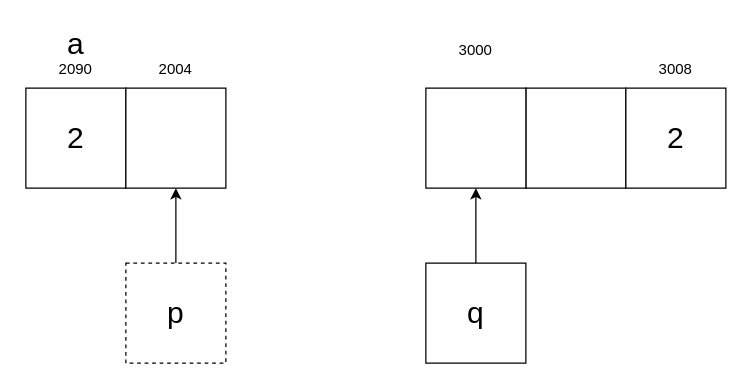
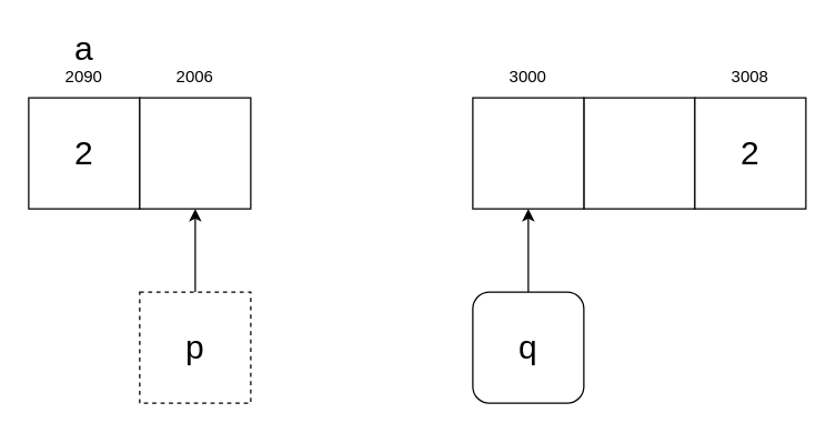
- <mxCell id="15" value="3000" style="text;html=1;strokeColor=none;fillColor=none;align=center;verticalAlign=middle;whiteSpace=wrap;rounded=0;" vertex="1" parent="1"><mxGeometry x="350" y="25" width="60" height="30" as="geometry" /></mxCell>
+ <mxCell id="15" value="3000" style="text;html=1;strokeColor=none;fillColor=none;align=center;verticalAlign=middle;whiteSpace=wrap;rounded=0;" vertex="1" parent="1"><mxGeometry x="350" y="40" width="60" height="30" as="geometry" /></mxCell>
- <mxCell id="11" value="2004" style="text;html=1;strokeColor=none;fillColor=none;align=center;verticalAlign=middle;whiteSpace=wrap;rounded=0;" vertex="1" parent="1"><mxGeometry x="110" y="40" width="60" height="30" as="geometry" /></mxCell>
+ <mxCell id="11" value="2006" style="text;html=1;strokeColor=none;fillColor=none;align=center;verticalAlign=middle;whiteSpace=wrap;rounded=0;" vertex="1" parent="1"><mxGeometry x="110" y="40" width="60" height="30" as="geometry" /></mxCell>
- <mxCell id="8" value="&lt;font style=&quot;font-size: 24px;&quot;&gt;q&lt;/font&gt;" style="whiteSpace=wrap;html=1;aspect=fixed;" vertex="1" parent="1"><mxGeometry x="340" y="210" width="80" height="80" as="geometry" /></mxCell>
+ <mxCell id="8" value="&lt;font style=&quot;font-size: 24px;&quot;&gt;q&lt;/font&gt;" style="whiteSpace=wrap;html=1;aspect=fixed;rounded=1;" vertex="1" parent="1"><mxGeometry x="340" y="210" width="80" height="80" as="geometry" /></mxCell>
